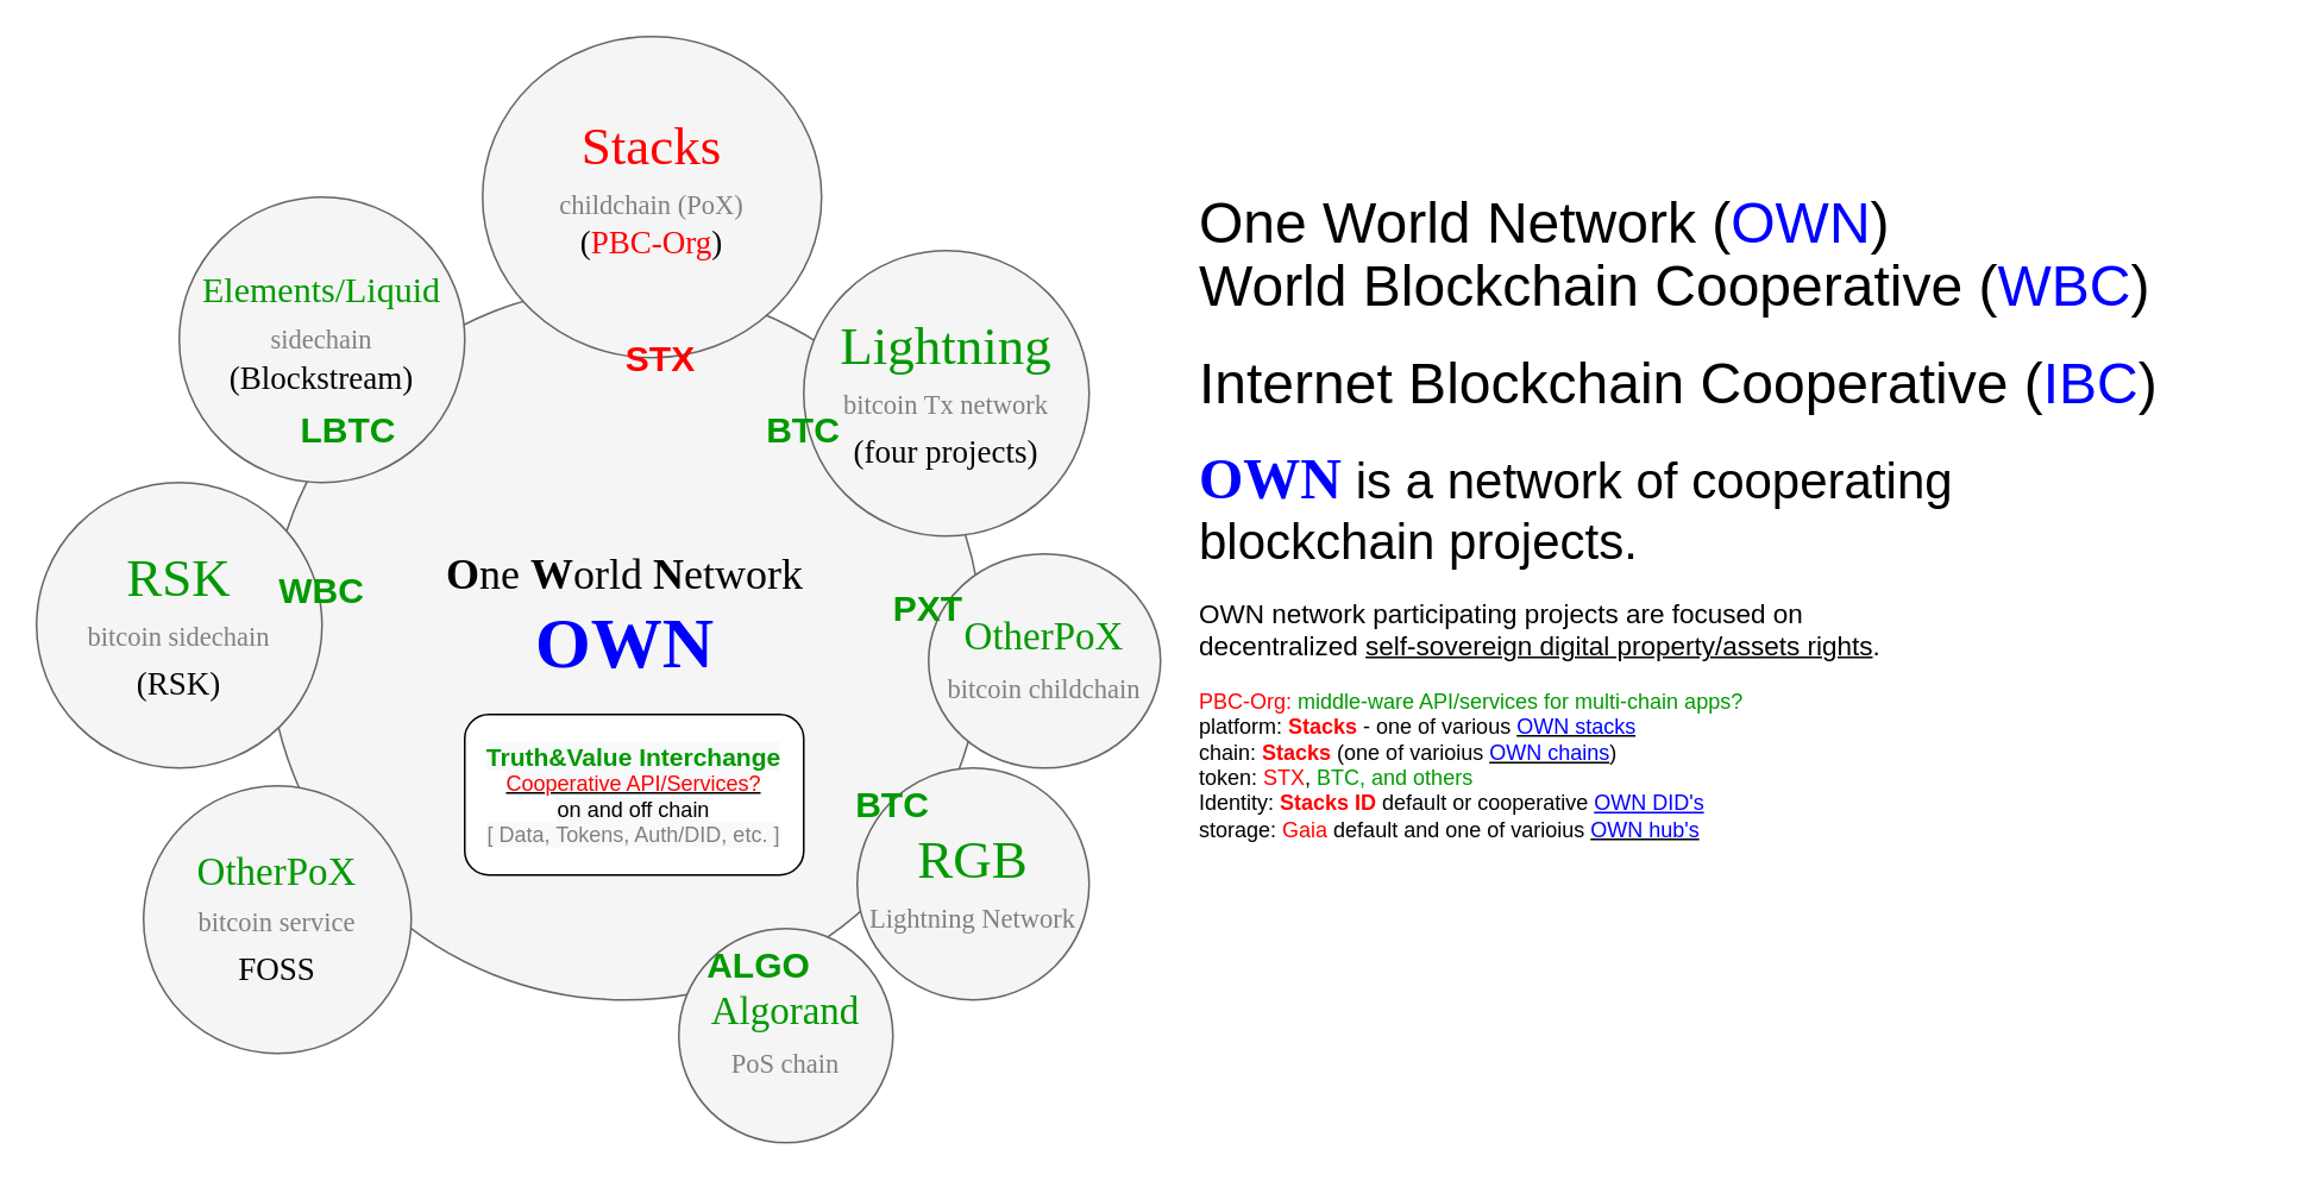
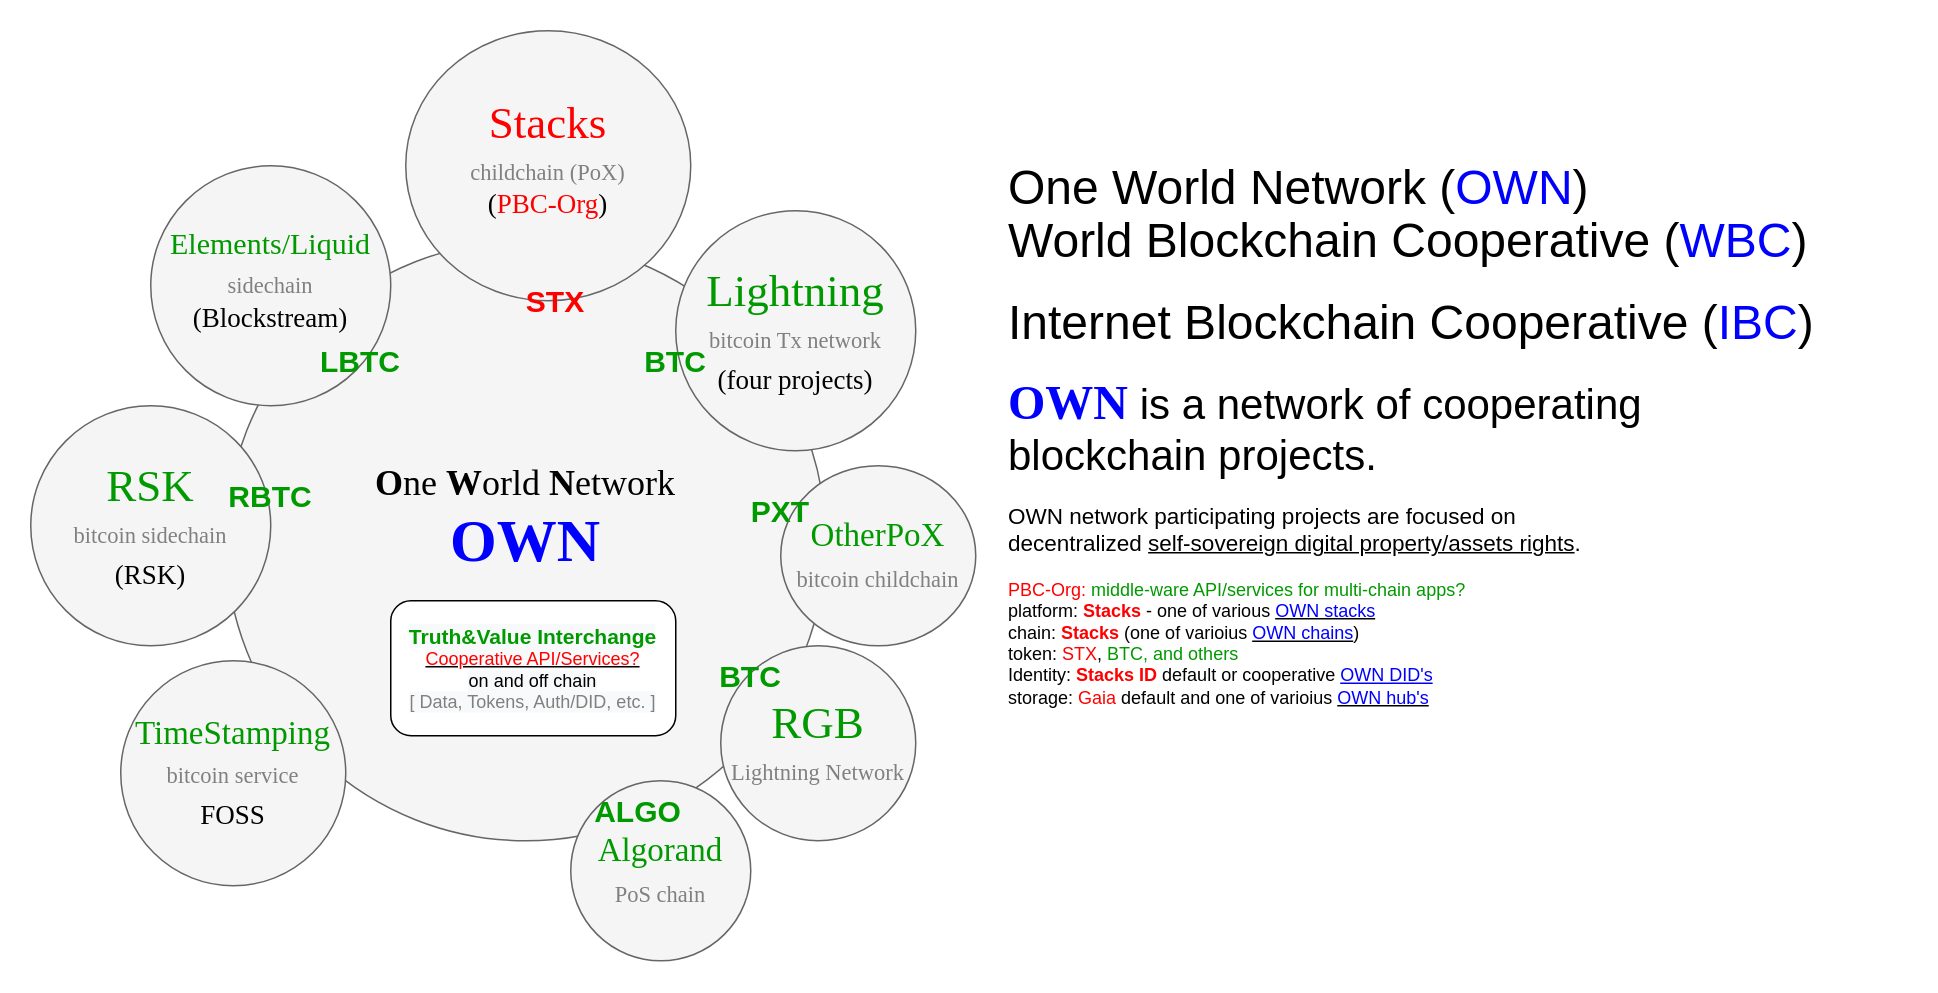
- <mxCell id="12" value="&lt;font color=&quot;#009900&quot; size=&quot;1&quot;&gt;&lt;b style=&quot;font-size: 20px&quot;&gt;LBTC&lt;/b&gt;&lt;/font&gt;" style="text;html=1;strokeColor=none;fillColor=none;align=center;verticalAlign=middle;whiteSpace=wrap;rounded=0;" parent="1" vertex="1"><mxGeometry x="175" y="230" width="40" height="20" as="geometry" /></mxCell>
+ <mxCell id="12" value="&lt;font color=&quot;#009900&quot; size=&quot;1&quot;&gt;&lt;b style=&quot;font-size: 20px&quot;&gt;LBTC&lt;/b&gt;&lt;/font&gt;" style="text;html=1;strokeColor=none;fillColor=none;align=center;verticalAlign=middle;whiteSpace=wrap;rounded=0;" parent="1" vertex="1"><mxGeometry x="220" y="230" width="40" height="20" as="geometry" /></mxCell>
- <mxCell id="13" value="&lt;font color=&quot;#009900&quot; size=&quot;1&quot;&gt;&lt;b style=&quot;font-size: 20px&quot;&gt;WBC&lt;/b&gt;&lt;/font&gt;" style="text;html=1;strokeColor=none;fillColor=none;align=center;verticalAlign=middle;whiteSpace=wrap;rounded=0;" parent="1" vertex="1"><mxGeometry x="160" y="320" width="40" height="20" as="geometry" /></mxCell>
+ <mxCell id="13" value="&lt;font color=&quot;#009900&quot; size=&quot;1&quot;&gt;&lt;b style=&quot;font-size: 20px&quot;&gt;RBTC&lt;/b&gt;&lt;/font&gt;" style="text;html=1;strokeColor=none;fillColor=none;align=center;verticalAlign=middle;whiteSpace=wrap;rounded=0;" parent="1" vertex="1"><mxGeometry x="160" y="320" width="40" height="20" as="geometry" /></mxCell>
- <mxCell id="10" value="&lt;font color=&quot;#009900&quot;&gt;OtherPoX&lt;/font&gt;&lt;br&gt;&lt;font color=&quot;#808080&quot; style=&quot;font-size: 15px&quot;&gt;bitcoin service&lt;/font&gt;&lt;br&gt;&lt;font color=&quot;#000000&quot; style=&quot;font-size: 18px&quot;&gt;FOSS&lt;/font&gt;" style="ellipse;whiteSpace=wrap;html=1;rounded=0;shadow=0;dashed=0;comic=0;fontFamily=Verdana;fontSize=22;fontColor=#0069D1;fillColor=#f5f5f5;strokeColor=#666666;" parent="1" vertex="1"><mxGeometry x="80" y="440" width="150" height="150" as="geometry" /></mxCell>
+ <mxCell id="10" value="&lt;font color=&quot;#009900&quot;&gt;TimeStamping&lt;/font&gt;&lt;br&gt;&lt;font color=&quot;#808080&quot; style=&quot;font-size: 15px&quot;&gt;bitcoin service&lt;/font&gt;&lt;br&gt;&lt;font color=&quot;#000000&quot; style=&quot;font-size: 18px&quot;&gt;FOSS&lt;/font&gt;" style="ellipse;whiteSpace=wrap;html=1;rounded=0;shadow=0;dashed=0;comic=0;fontFamily=Verdana;fontSize=22;fontColor=#0069D1;fillColor=#f5f5f5;strokeColor=#666666;" parent="1" vertex="1"><mxGeometry x="80" y="440" width="150" height="150" as="geometry" /></mxCell>
